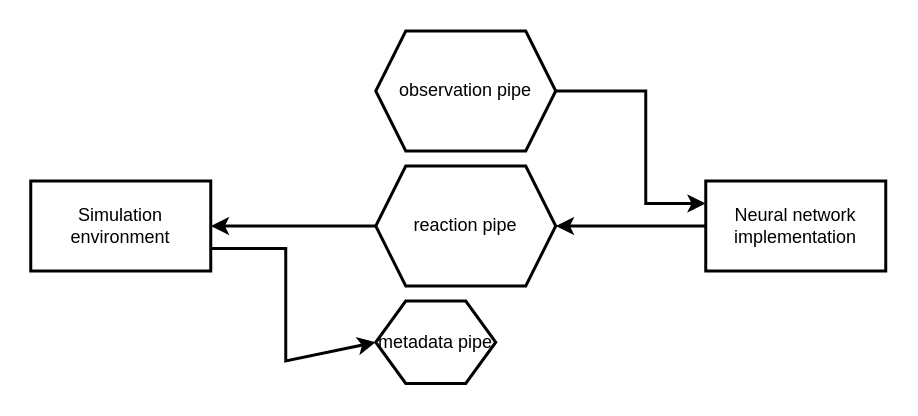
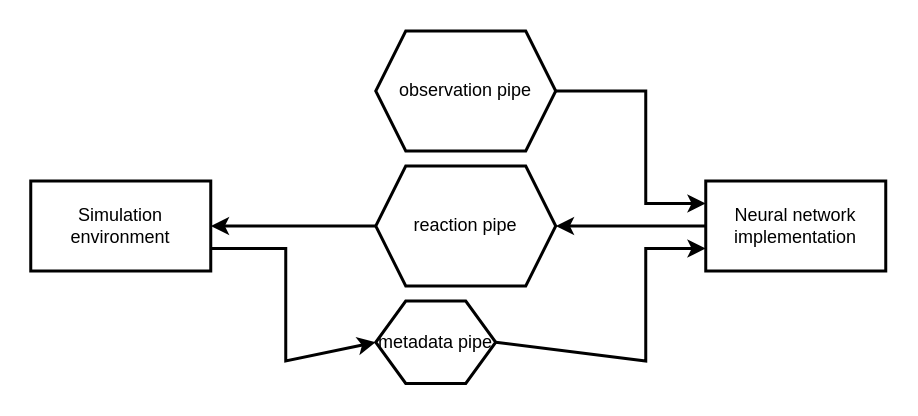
+ <mxCell id="11" value="" style="endArrow=classic;html=1;rounded=0;strokeWidth=2;exitX=1;exitY=0.5;exitDx=0;exitDy=0;entryX=0;entryY=0.75;entryDx=0;entryDy=0;" parent="1" source="6" target="3" edge="1"><mxGeometry width="50" height="50" relative="1" as="geometry"><mxPoint x="440" y="270" as="sourcePoint" /><mxPoint x="490" y="220" as="targetPoint" /><Array as="points"><mxPoint x="430" y="240" /><mxPoint x="430" y="165" /></Array></mxGeometry></mxCell>
